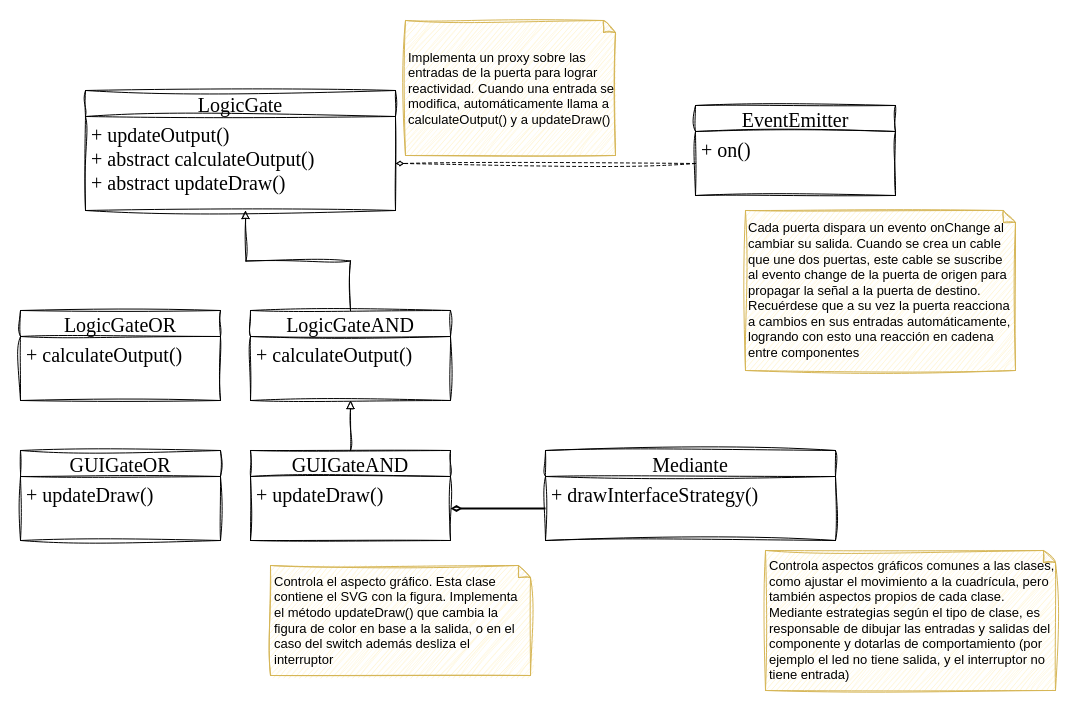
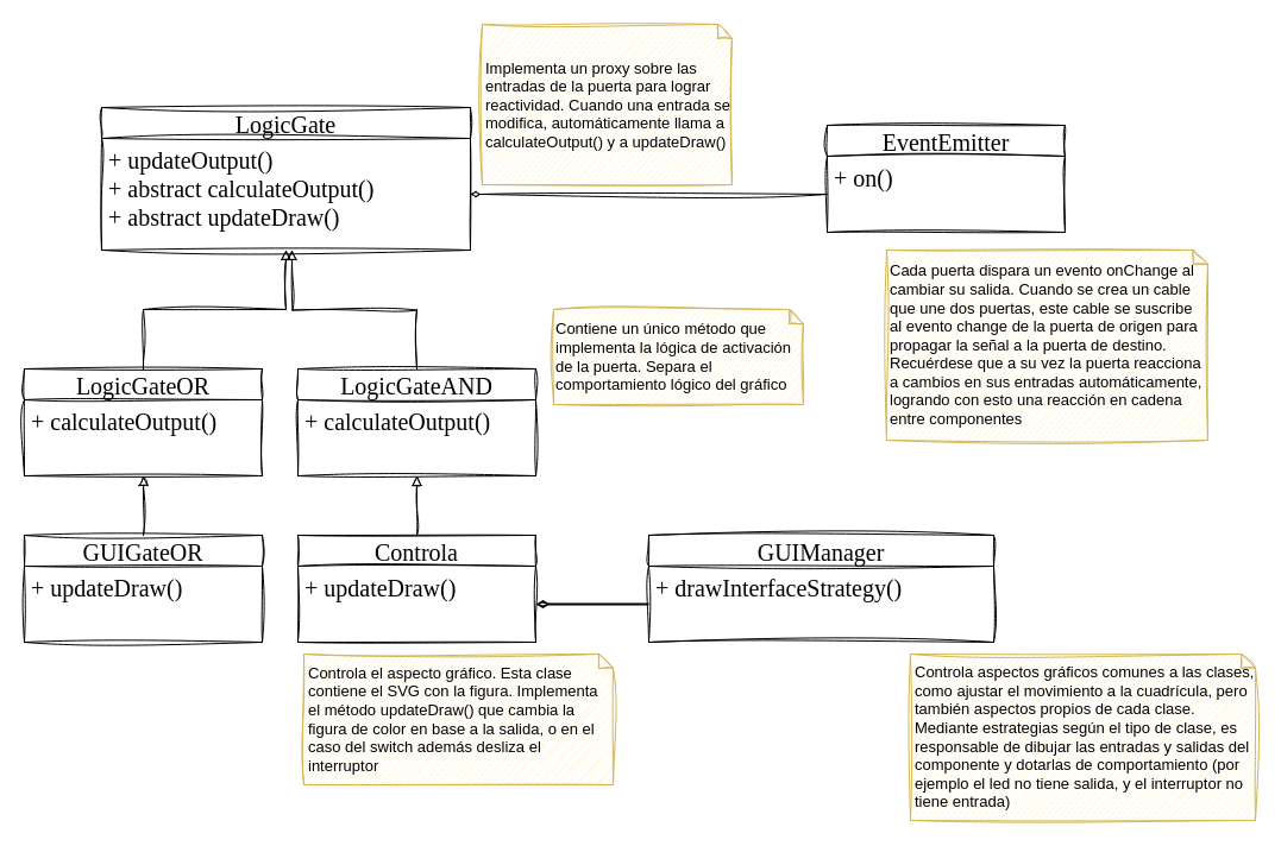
- <mxCell id="25" style="edgeStyle=orthogonalEdgeStyle;rounded=0;sketch=1;hachureGap=4;jiggle=2;curveFitting=1;orthogonalLoop=1;jettySize=auto;html=1;entryX=1;entryY=0.5;entryDx=0;entryDy=0;strokeWidth=1;fontFamily=Helvetica;fontSize=13;startArrow=none;startFill=0;endArrow=diamondThin;endFill=0;dashed=1;" parent="1" source="24" target="3" edge="1"><mxGeometry relative="1" as="geometry" /></mxCell>
+ <mxCell id="25" style="edgeStyle=orthogonalEdgeStyle;rounded=0;sketch=1;hachureGap=4;jiggle=2;curveFitting=1;orthogonalLoop=1;jettySize=auto;html=1;entryX=1;entryY=0.5;entryDx=0;entryDy=0;strokeWidth=1;fontFamily=Helvetica;fontSize=13;startArrow=none;startFill=0;endArrow=diamondThin;endFill=0;" parent="1" source="24" target="3" edge="1"><mxGeometry relative="1" as="geometry" /></mxCell>
+ <mxCell id="4" style="edgeStyle=orthogonalEdgeStyle;rounded=0;sketch=1;hachureGap=4;jiggle=2;curveFitting=1;orthogonalLoop=1;jettySize=auto;html=1;entryX=0.5;entryY=1;entryDx=0;entryDy=0;strokeWidth=1;fontFamily=Architects Daughter;fontSource=https%3A%2F%2Ffonts.googleapis.com%2Fcss%3Ffamily%3DArchitects%2BDaughter;fontSize=17;startArrow=none;startFill=0;endArrow=block;endFill=0;" parent="1" source="5" target="2" edge="1"><mxGeometry relative="1" as="geometry" /></mxCell>
+ <mxCell id="20" value="Contiene un único método que implementa la lógica de activación de la puerta. Separa el comportamiento lógico del gráfico" style="shape=note;whiteSpace=wrap;html=1;backgroundOutline=1;darkOpacity=0.05;hachureGap=4;fontFamily=Helvetica;fontSize=13;size=12;sketch=1;curveFitting=1;jiggle=2;fillColor=#fff2cc;strokeColor=#d6b656;align=left;" parent="1" vertex="1"><mxGeometry x="465" y="260" width="210" height="80" as="geometry" /></mxCell>
+ <mxCell id="10" style="edgeStyle=orthogonalEdgeStyle;rounded=0;sketch=1;hachureGap=4;jiggle=2;curveFitting=1;orthogonalLoop=1;jettySize=auto;html=1;entryX=0.5;entryY=1;entryDx=0;entryDy=0;fontFamily=Architects Daughter;fontSource=https%3A%2F%2Ffonts.googleapis.com%2Fcss%3Ffamily%3DArchitects%2BDaughter;fontSize=16;endArrow=block;endFill=0;" parent="1" source="11" target="5" edge="1"><mxGeometry relative="1" as="geometry" /></mxCell>
- <mxCell id="14" value="GUIGateAND" style="swimlane;fontStyle=0;childLayout=stackLayout;horizontal=1;startSize=26;fillColor=none;horizontalStack=0;resizeParent=1;resizeParentMax=0;resizeLast=0;collapsible=1;marginBottom=0;sketch=1;hachureGap=4;jiggle=2;curveFitting=1;fontFamily=Architects Daughter;fontSource=https%3A%2F%2Ffonts.googleapis.com%2Fcss%3Ffamily%3DArchitects%2BDaughter;fontSize=20;" parent="1" vertex="1"><mxGeometry x="250" y="450" width="200" height="90" as="geometry" /></mxCell>
+ <mxCell id="14" value="Controla" style="swimlane;fontStyle=0;childLayout=stackLayout;horizontal=1;startSize=26;fillColor=none;horizontalStack=0;resizeParent=1;resizeParentMax=0;resizeLast=0;collapsible=1;marginBottom=0;sketch=1;hachureGap=4;jiggle=2;curveFitting=1;fontFamily=Architects Daughter;fontSource=https%3A%2F%2Ffonts.googleapis.com%2Fcss%3Ffamily%3DArchitects%2BDaughter;fontSize=20;" parent="1" vertex="1"><mxGeometry x="250" y="450" width="200" height="90" as="geometry" /></mxCell>
- <mxCell id="16" value="Mediante" style="swimlane;fontStyle=0;childLayout=stackLayout;horizontal=1;startSize=26;fillColor=none;horizontalStack=0;resizeParent=1;resizeParentMax=0;resizeLast=0;collapsible=1;marginBottom=0;sketch=1;hachureGap=4;jiggle=2;curveFitting=1;fontFamily=Architects Daughter;fontSource=https%3A%2F%2Ffonts.googleapis.com%2Fcss%3Ffamily%3DArchitects%2BDaughter;fontSize=20;" parent="1" vertex="1"><mxGeometry x="545" y="450" width="290" height="90" as="geometry" /></mxCell>
+ <mxCell id="16" value="GUIManager" style="swimlane;fontStyle=0;childLayout=stackLayout;horizontal=1;startSize=26;fillColor=none;horizontalStack=0;resizeParent=1;resizeParentMax=0;resizeLast=0;collapsible=1;marginBottom=0;sketch=1;hachureGap=4;jiggle=2;curveFitting=1;fontFamily=Architects Daughter;fontSource=https%3A%2F%2Ffonts.googleapis.com%2Fcss%3Ffamily%3DArchitects%2BDaughter;fontSize=20;" parent="1" vertex="1"><mxGeometry x="545" y="450" width="290" height="90" as="geometry" /></mxCell>
- <mxCell id="21" value="Controla el aspecto gráfico. Esta clase contiene el SVG con la figura. Implementa el método updateDraw() que cambia la figura de color en base a la salida, o en el caso del switch además desliza el interruptor&amp;nbsp;" style="shape=note;whiteSpace=wrap;html=1;backgroundOutline=1;darkOpacity=0.05;hachureGap=4;fontFamily=Helvetica;fontSize=13;size=12;sketch=1;curveFitting=1;jiggle=2;fillColor=#fff2cc;strokeColor=#d6b656;spacingLeft=2;align=left;" parent="1" vertex="1"><mxGeometry x="270" y="565" width="260" height="110" as="geometry" /></mxCell>
+ <mxCell id="21" value="Controla el aspecto gráfico. Esta clase contiene el SVG con la figura. Implementa el método updateDraw() que cambia la figura de color en base a la salida, o en el caso del switch además desliza el interruptor&amp;nbsp;" style="shape=note;whiteSpace=wrap;html=1;backgroundOutline=1;darkOpacity=0.05;hachureGap=4;fontFamily=Helvetica;fontSize=13;size=12;sketch=1;curveFitting=1;jiggle=2;fillColor=#fff2cc;strokeColor=#d6b656;spacingLeft=2;align=left;" parent="1" vertex="1"><mxGeometry x="255" y="550" width="260" height="110" as="geometry" /></mxCell>
